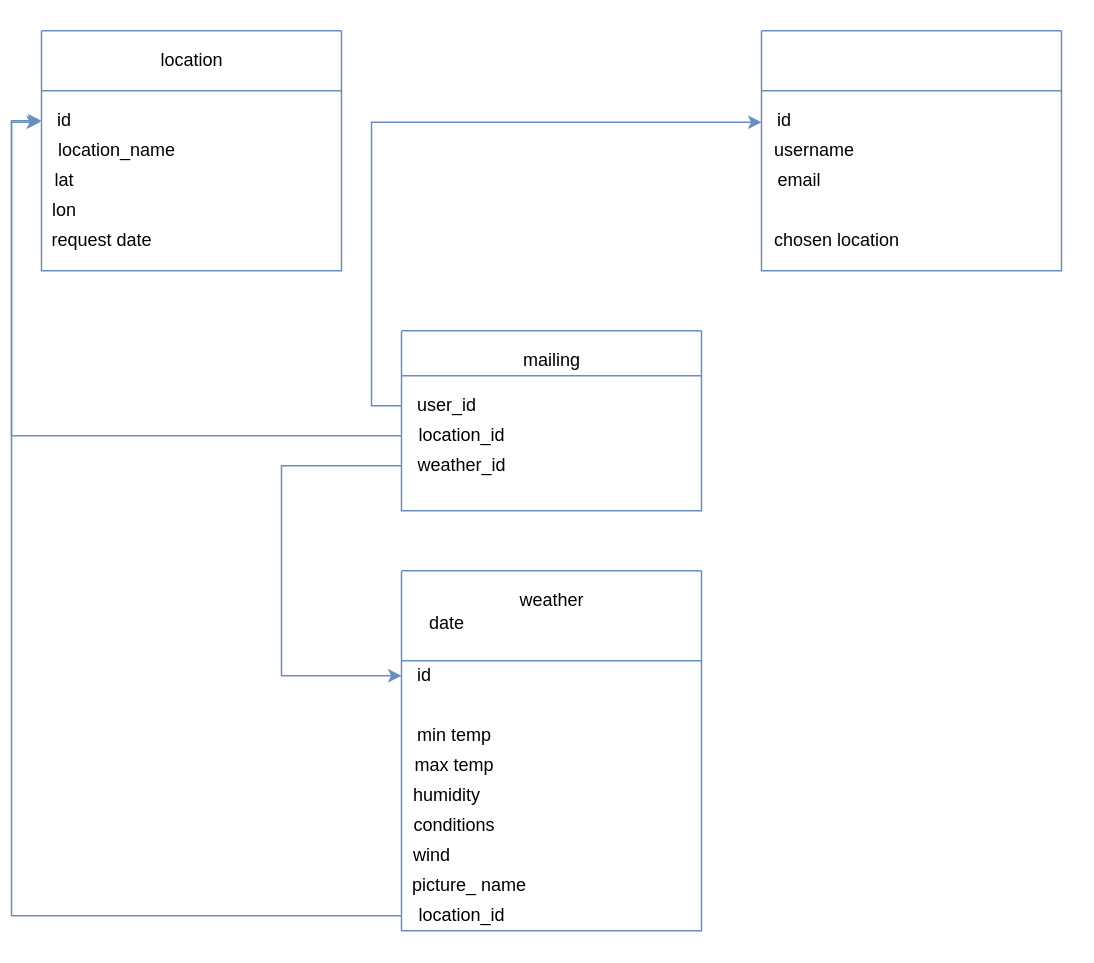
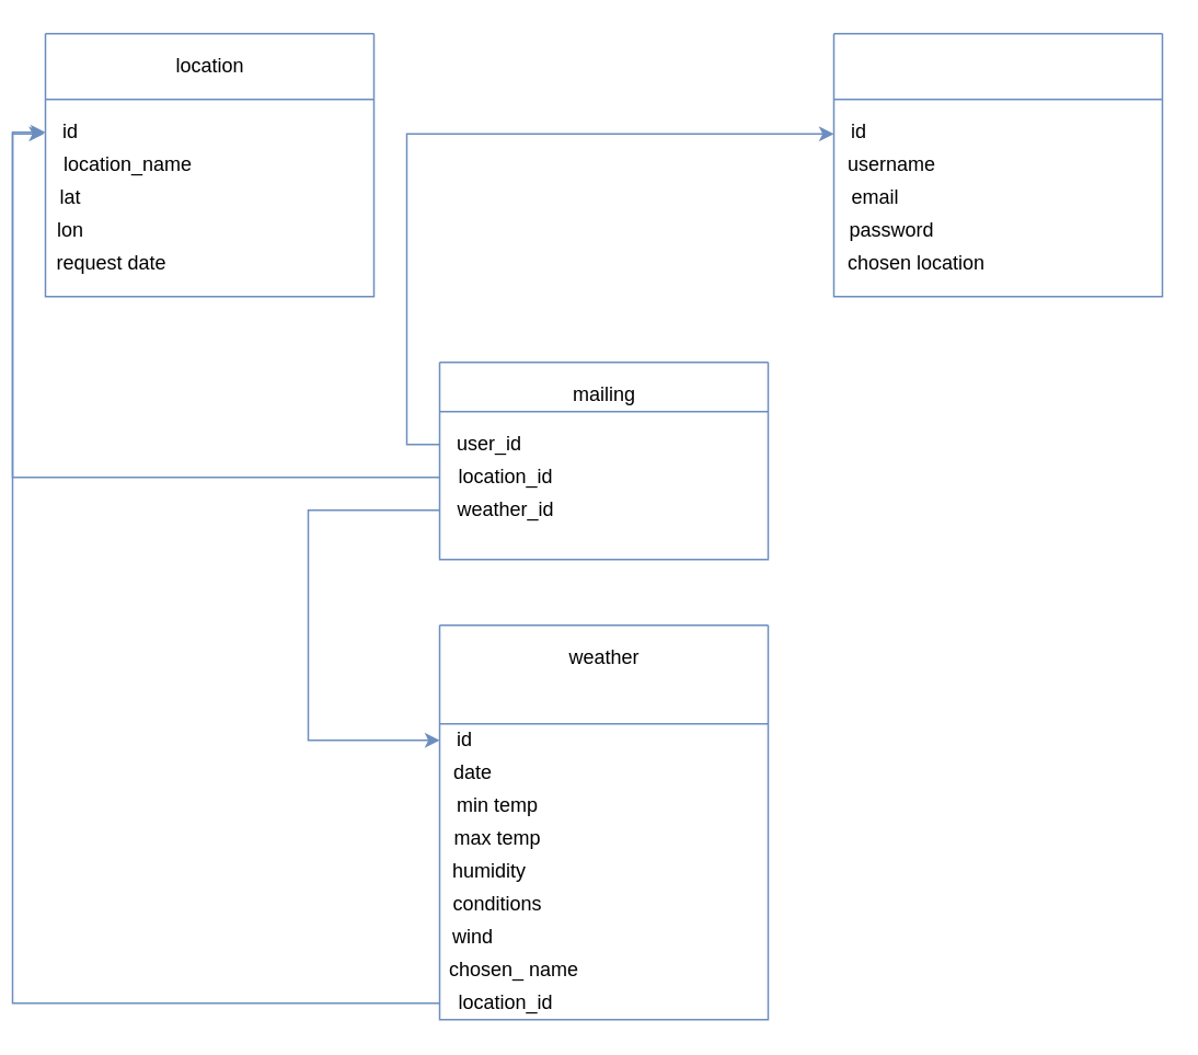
+ <mxCell id="16" value="password" style="text;html=1;align=center;verticalAlign=middle;resizable=0;points=[];autosize=1;strokeColor=none;" parent="13" vertex="1"><mxGeometry y="110" width="70" height="20" as="geometry" /></mxCell>
- <mxCell id="7" value="date" style="text;html=1;align=center;verticalAlign=middle;resizable=0;points=[];autosize=1;strokeColor=none;" parent="2" vertex="1"><mxGeometry x="10" y="25" width="40" height="20" as="geometry" /></mxCell>
+ <mxCell id="7" value="date" style="text;html=1;align=center;verticalAlign=middle;resizable=0;points=[];autosize=1;strokeColor=none;" parent="2" vertex="1"><mxGeometry y="80" width="40" height="20" as="geometry" /></mxCell>
- <mxCell id="10" value="picture_ name" style="text;html=1;align=center;verticalAlign=middle;resizable=0;points=[];autosize=1;strokeColor=none;" parent="2" vertex="1"><mxGeometry y="200" width="90" height="20" as="geometry" /></mxCell>
+ <mxCell id="10" value="chosen_ name" style="text;html=1;align=center;verticalAlign=middle;resizable=0;points=[];autosize=1;strokeColor=none;" parent="2" vertex="1"><mxGeometry y="200" width="90" height="20" as="geometry" /></mxCell>
